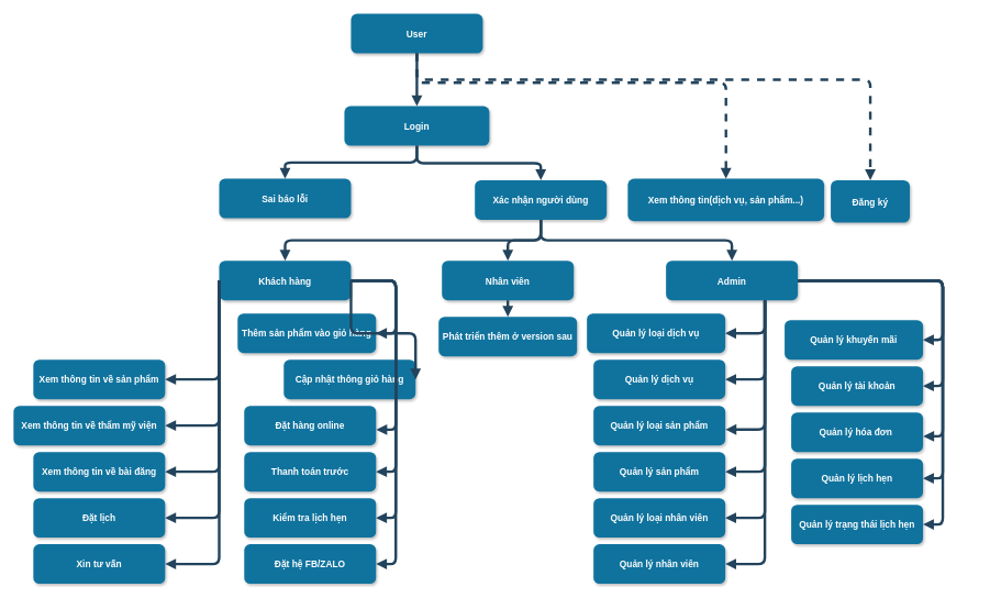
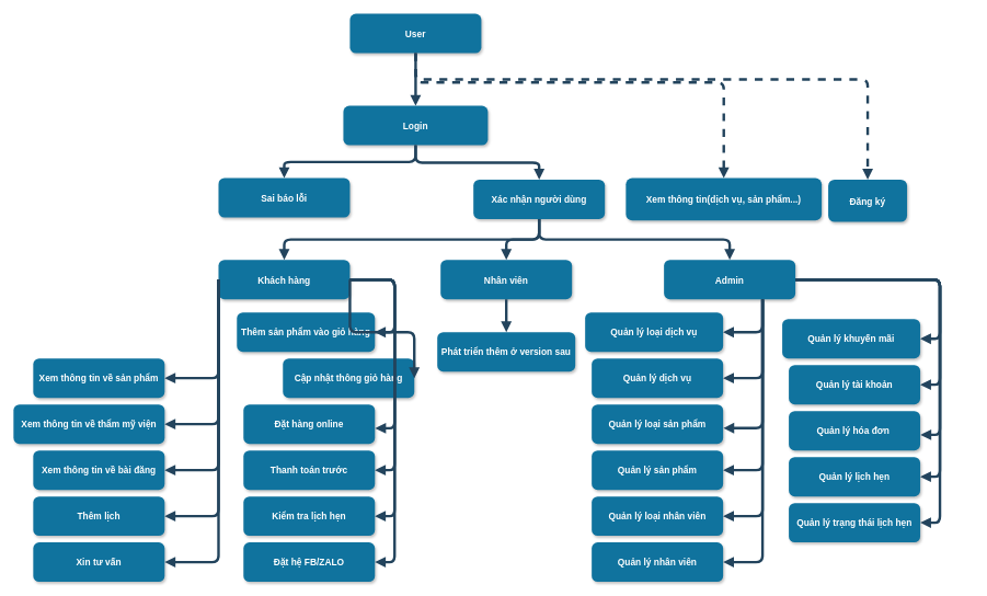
- <mxCell id="41" value="Phát triển thêm ở version sau" style="rounded=1;fillColor=#10739E;strokeColor=none;shadow=1;gradientColor=none;fontStyle=1;fontColor=#FFFFFF;fontSize=14;" vertex="1" parent="1"><mxGeometry x="665" y="480" width="210" height="60" as="geometry" /></mxCell>
+ <mxCell id="41" value="Phát triển thêm ở version sau" style="rounded=1;fillColor=#10739E;strokeColor=none;shadow=1;gradientColor=none;fontStyle=1;fontColor=#FFFFFF;fontSize=14;" vertex="1" parent="1"><mxGeometry x="665" y="505" width="210" height="60" as="geometry" /></mxCell>
- <mxCell id="22" value="Đặt lịch" style="rounded=1;fillColor=#10739E;strokeColor=none;shadow=1;gradientColor=none;fontStyle=1;fontColor=#FFFFFF;fontSize=14;" parent="1" vertex="1"><mxGeometry x="50" y="755" width="200" height="60" as="geometry" /></mxCell>
+ <mxCell id="22" value="Thêm lịch" style="rounded=1;fillColor=#10739E;strokeColor=none;shadow=1;gradientColor=none;fontStyle=1;fontColor=#FFFFFF;fontSize=14;" parent="1" vertex="1"><mxGeometry x="50" y="755" width="200" height="60" as="geometry" /></mxCell>
